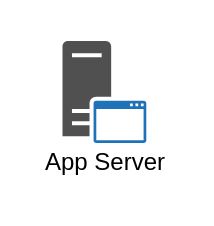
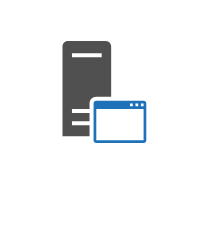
- <mxCell id="4" value="App Server" style="text;html=1;strokeColor=none;fillColor=none;align=center;verticalAlign=middle;whiteSpace=wrap;rounded=0;" vertex="1" parent="2"><mxGeometry y="51" width="64.75" height="20" as="geometry" /></mxCell>
